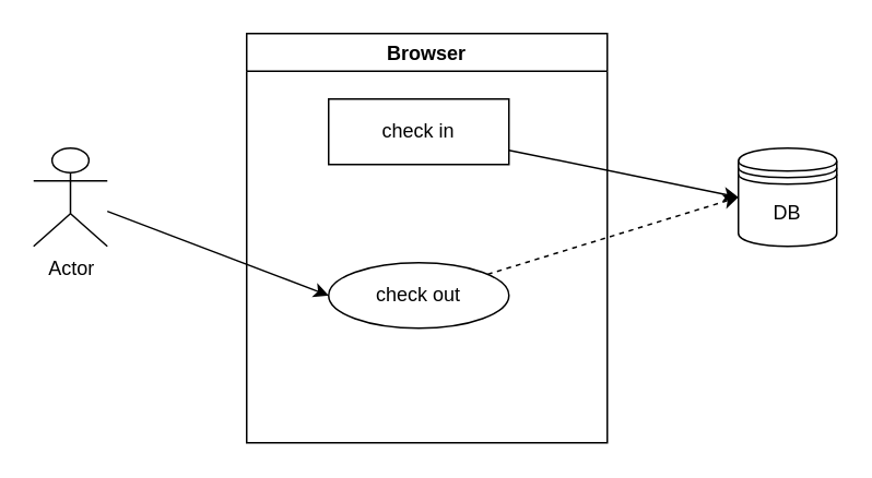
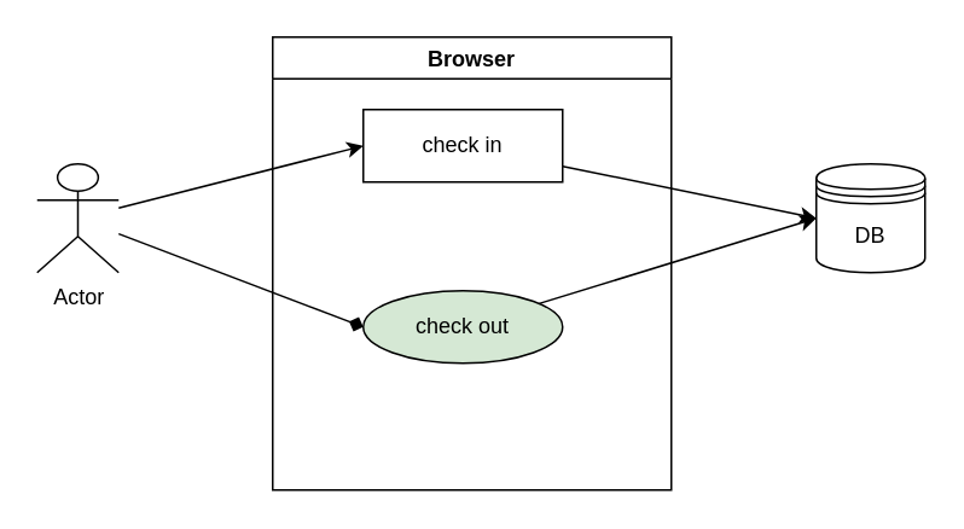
+ <mxCell id="2" style="edgeStyle=none;html=1;entryX=0;entryY=0.5;entryDx=0;entryDy=0;" edge="1" parent="1" source="4" target="7"><mxGeometry relative="1" as="geometry" /></mxCell>
- <mxCell id="9" style="edgeStyle=none;html=1;entryX=0;entryY=0.5;entryDx=0;entryDy=0;dashed=1;" edge="1" parent="1" source="8" target="5"><mxGeometry relative="1" as="geometry" /></mxCell>
+ <mxCell id="9" style="edgeStyle=none;html=1;entryX=0;entryY=0.5;entryDx=0;entryDy=0;" edge="1" parent="1" source="8" target="5"><mxGeometry relative="1" as="geometry" /></mxCell>
- <mxCell id="3" style="edgeStyle=none;html=1;entryX=0;entryY=0.5;entryDx=0;entryDy=0;" edge="1" parent="1" source="4" target="8"><mxGeometry relative="1" as="geometry" /></mxCell>
+ <mxCell id="3" style="edgeStyle=none;html=1;entryX=0;entryY=0.5;entryDx=0;entryDy=0;endArrow=diamond;" edge="1" parent="1" source="4" target="8"><mxGeometry relative="1" as="geometry" /></mxCell>
- <mxCell id="8" value="check out" style="ellipse;whiteSpace=wrap;html=1;" vertex="1" parent="6"><mxGeometry x="50" y="140" width="110" height="40" as="geometry" /></mxCell>
+ <mxCell id="8" value="check out" style="ellipse;whiteSpace=wrap;html=1;fillColor=#d5e8d4;" vertex="1" parent="6"><mxGeometry x="50" y="140" width="110" height="40" as="geometry" /></mxCell>
